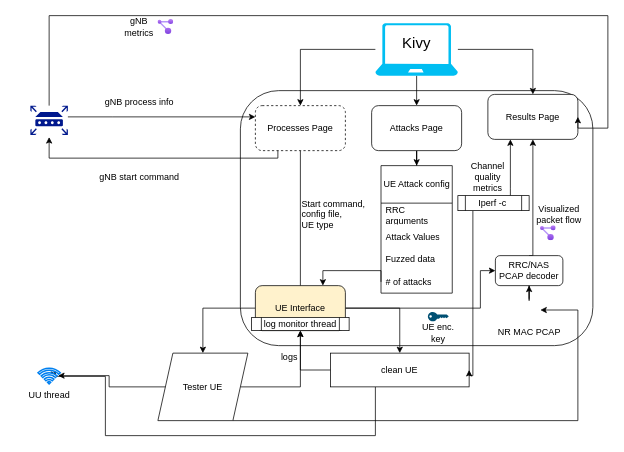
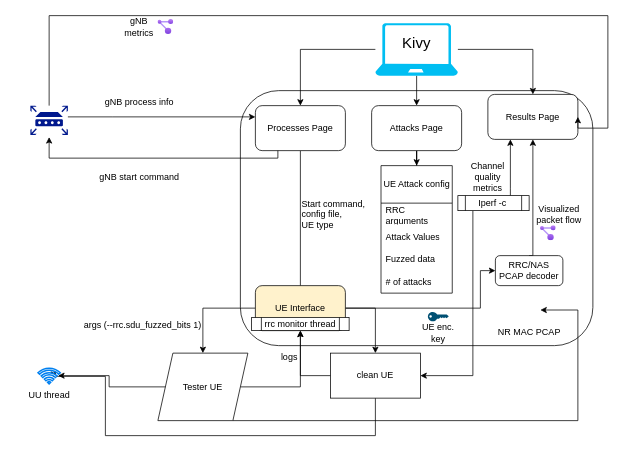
- <mxCell id="6" value="Processes Page" style="rounded=1;whiteSpace=wrap;html=1;dashed=1;" vertex="1" parent="1"><mxGeometry x="340" y="140" width="120" height="60" as="geometry" /></mxCell>
+ <mxCell id="6" value="Processes Page" style="rounded=1;whiteSpace=wrap;html=1;" vertex="1" parent="1"><mxGeometry x="340" y="140" width="120" height="60" as="geometry" /></mxCell>
- <mxCell id="38" style="edgeStyle=orthogonalEdgeStyle;rounded=0;orthogonalLoop=1;jettySize=auto;html=1;exitX=0;exitY=0.5;exitDx=0;exitDy=0;entryX=0.75;entryY=0;entryDx=0;entryDy=0;" edge="1" parent="1" source="37" target="22"><mxGeometry relative="1" as="geometry"><Array as="points"><mxPoint x="508" y="360" /><mxPoint x="430" y="360" /></Array></mxGeometry></mxCell>
- <mxCell id="42" style="edgeStyle=orthogonalEdgeStyle;rounded=0;orthogonalLoop=1;jettySize=auto;html=1;" edge="1" parent="1" source="43" target="48"><mxGeometry relative="1" as="geometry" /></mxCell>
- <mxCell id="32" value="log monitor thread" style="shape=process;whiteSpace=wrap;html=1;backgroundOutline=1;" vertex="1" parent="1"><mxGeometry x="335" y="422.5" width="130" height="17.5" as="geometry" /></mxCell>
+ <mxCell id="32" value="rrc monitor thread" style="shape=process;whiteSpace=wrap;html=1;backgroundOutline=1;" vertex="1" parent="1"><mxGeometry x="335" y="422.5" width="130" height="17.5" as="geometry" /></mxCell>
+ <mxCell id="29" value="args (--rrc.sdu_fuzzed_bits 1)" style="text;html=1;align=center;verticalAlign=middle;whiteSpace=wrap;rounded=0;" vertex="1" parent="1"><mxGeometry x="110" y="415" width="160" height="35" as="geometry" /></mxCell>
- <mxCell id="28" value="clean UE" style="rounded=0;whiteSpace=wrap;html=1;" vertex="1" parent="1"><mxGeometry x="440" y="470" width="185" height="45" as="geometry" /></mxCell>
+ <mxCell id="28" value="clean UE" style="rounded=0;whiteSpace=wrap;html=1;" vertex="1" parent="1"><mxGeometry x="440" y="470" width="120" height="60" as="geometry" /></mxCell>
